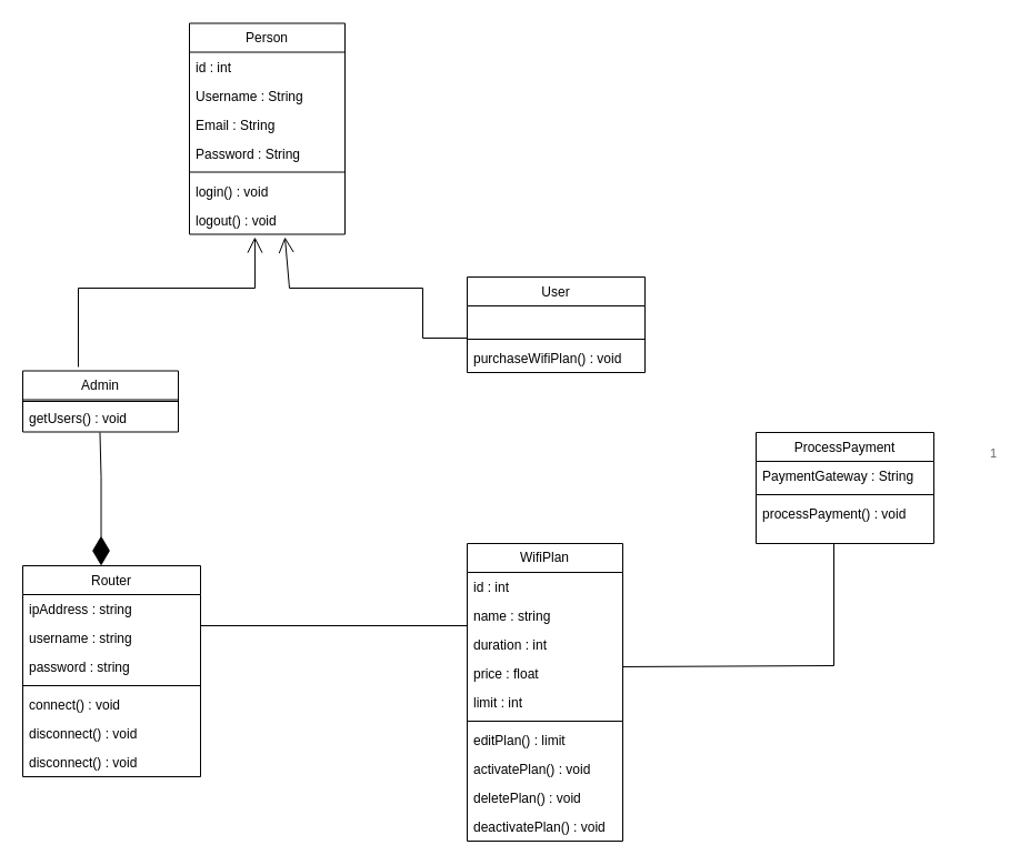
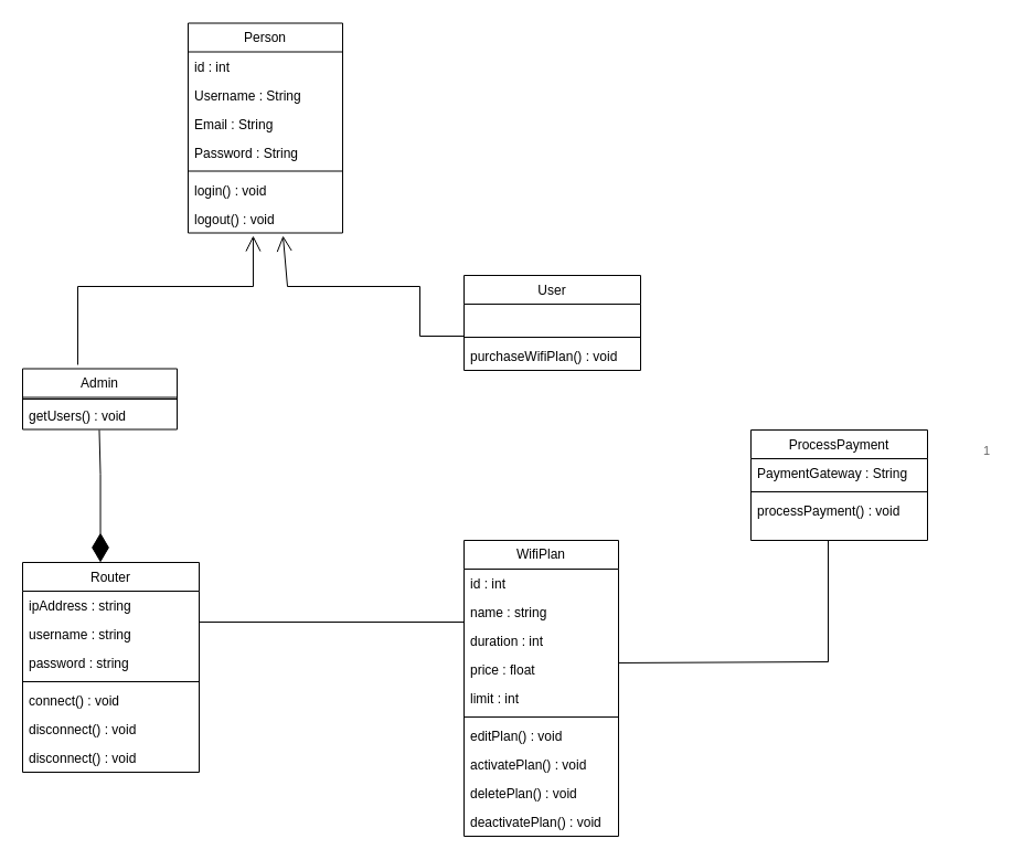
- <mxCell id="36" value="editPlan() : limit" style="text;strokeColor=none;fillColor=none;align=left;verticalAlign=top;spacingLeft=4;spacingRight=4;overflow=hidden;rotatable=0;points=[[0,0.5],[1,0.5]];portConstraint=eastwest;whiteSpace=wrap;html=1;" vertex="1" parent="29"><mxGeometry y="164" width="140" height="26" as="geometry" /></mxCell>
+ <mxCell id="36" value="editPlan() : void" style="text;strokeColor=none;fillColor=none;align=left;verticalAlign=top;spacingLeft=4;spacingRight=4;overflow=hidden;rotatable=0;points=[[0,0.5],[1,0.5]];portConstraint=eastwest;whiteSpace=wrap;html=1;" vertex="1" parent="29"><mxGeometry y="164" width="140" height="26" as="geometry" /></mxCell>
